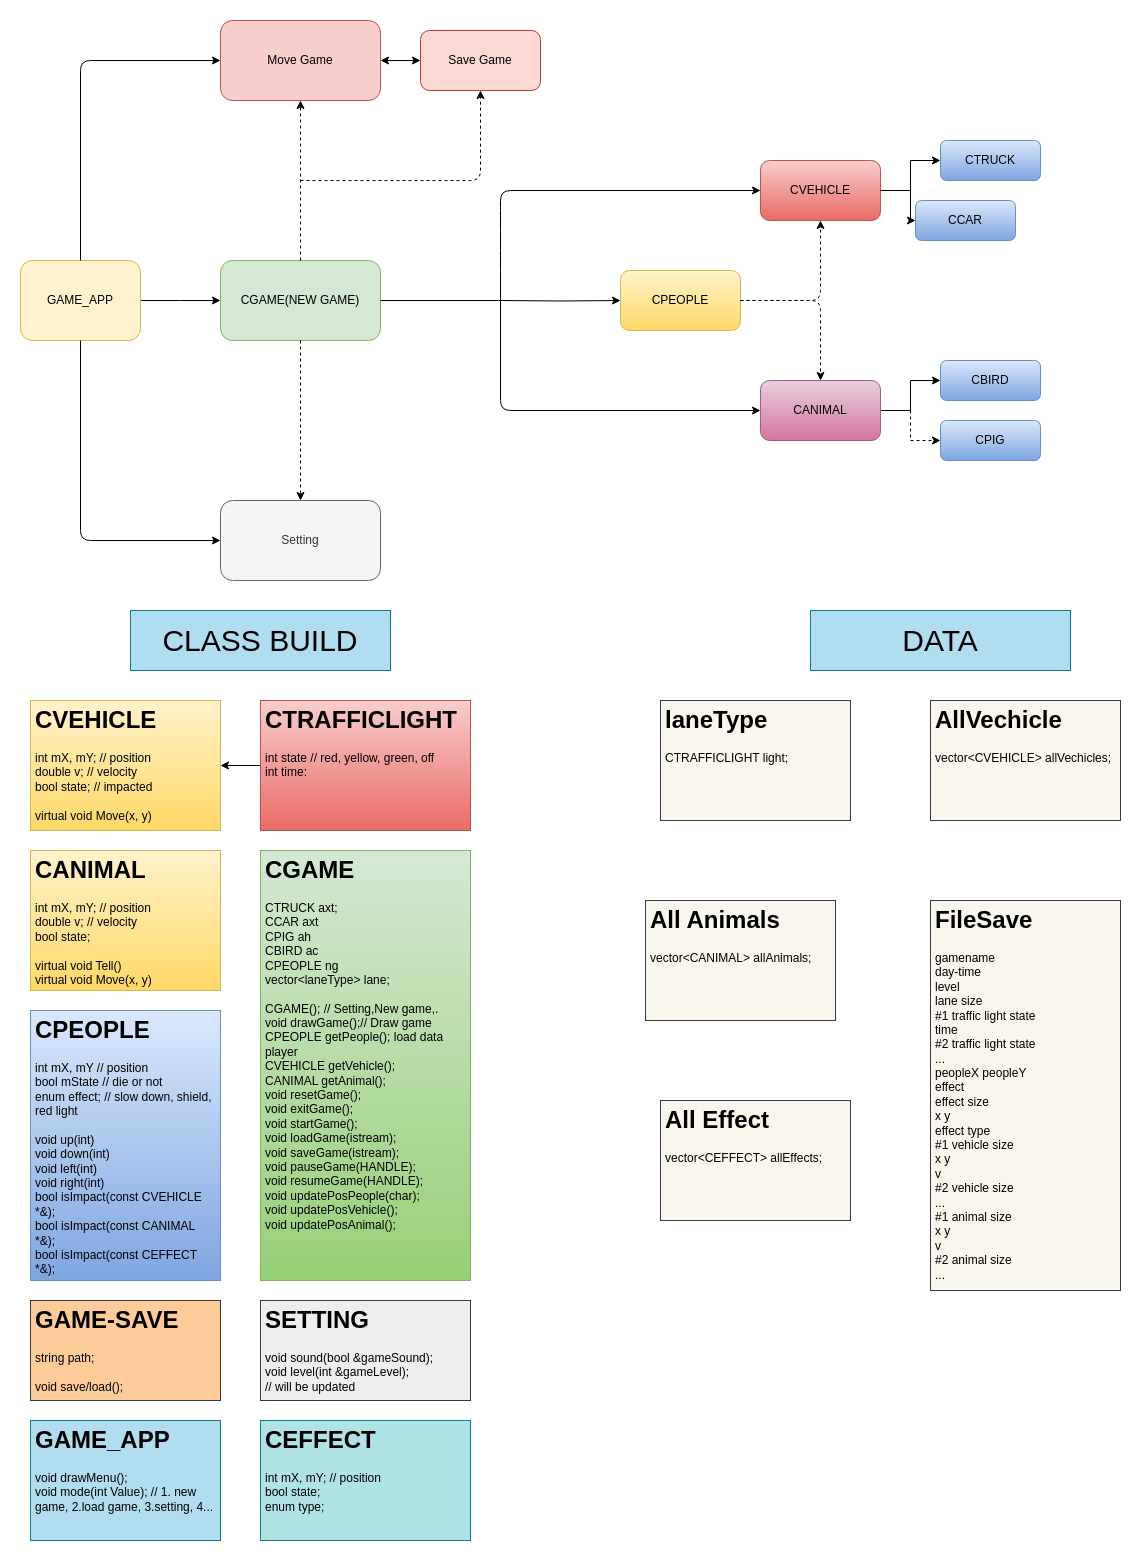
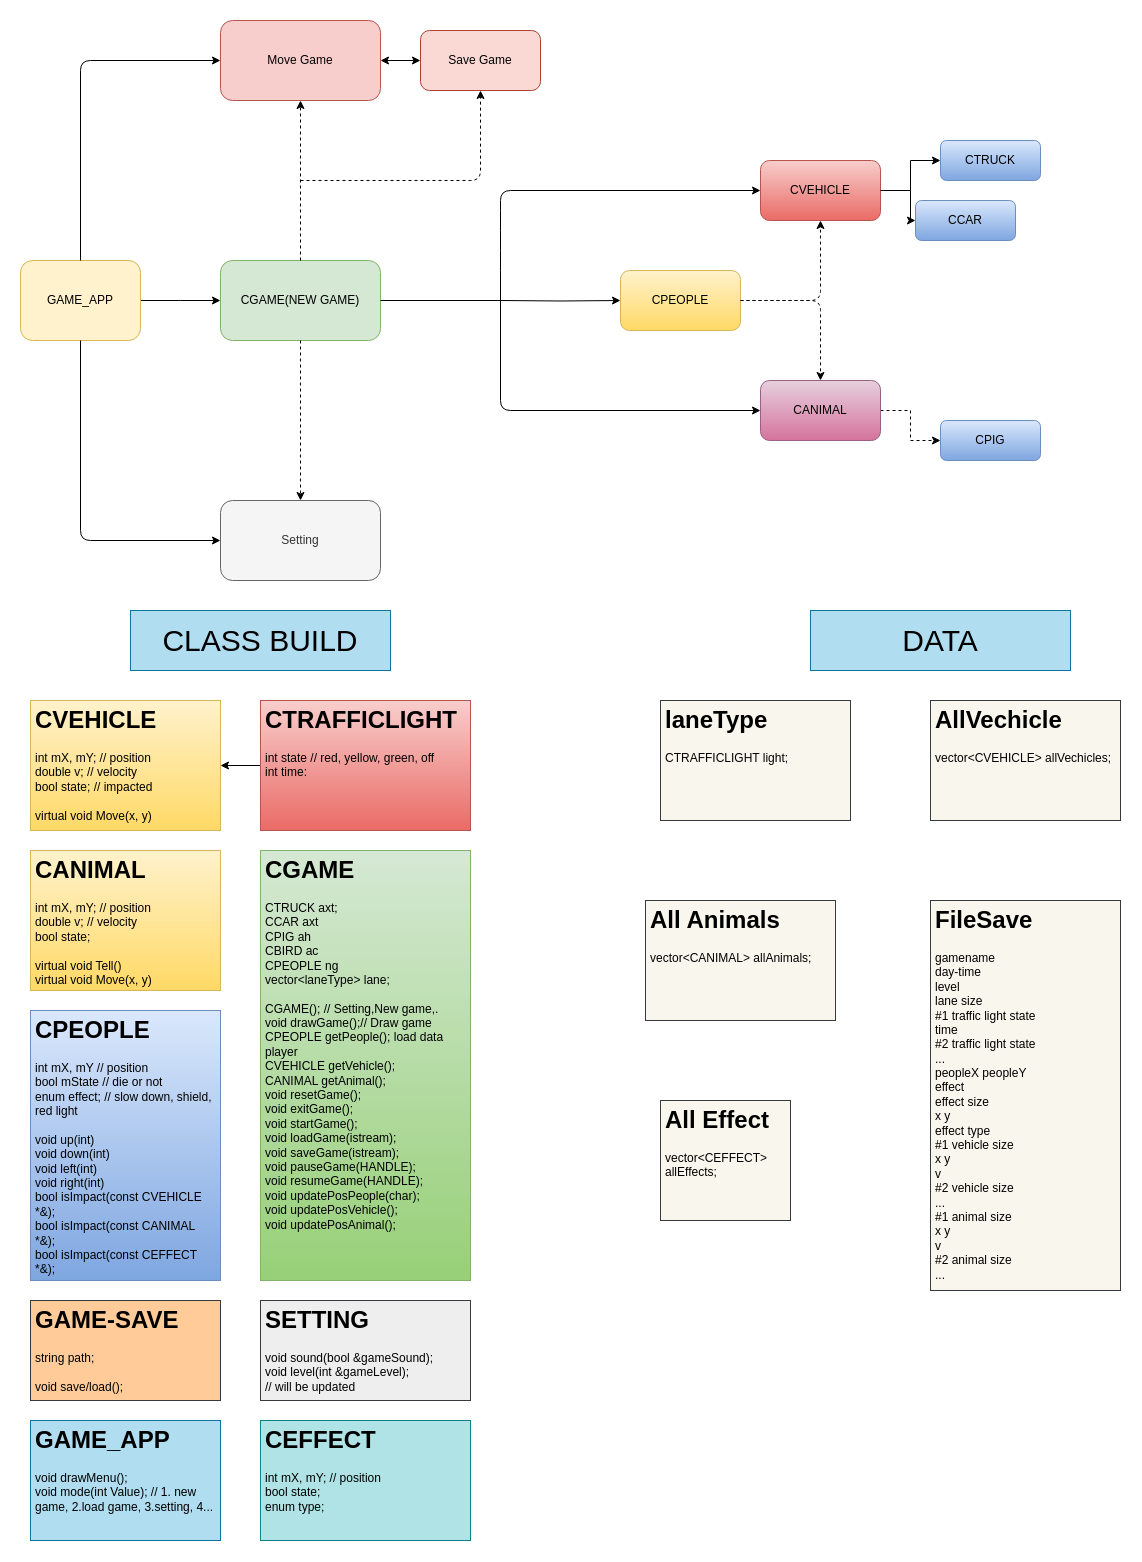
- <mxCell id="30" value="CBIRD" style="rounded=1;whiteSpace=wrap;html=1;gradientColor=#7ea6e0;fillColor=#dae8fc;strokeColor=#6c8ebf;" vertex="1" parent="1"><mxGeometry x="940" y="360" width="100" height="40" as="geometry" /></mxCell>
- <mxCell id="17" value="" style="edgeStyle=orthogonalEdgeStyle;rounded=0;orthogonalLoop=1;jettySize=auto;html=1;shadow=0;strokeWidth=1;exitX=1;exitY=0.5;exitDx=0;exitDy=0;" edge="1" parent="1" source="19" target="30"><mxGeometry relative="1" as="geometry"><mxPoint x="880" y="400" as="sourcePoint" /></mxGeometry></mxCell>
- <mxCell id="48" value="&lt;h1&gt;All Effect&lt;/h1&gt;&lt;div&gt;vector&amp;lt;CEFFECT&amp;gt; allEffects;&lt;/div&gt;" style="text;html=1;strokeColor=#36393d;fillColor=#f9f7ed;spacing=5;spacingTop=-20;whiteSpace=wrap;overflow=hidden;rounded=0;glass=0;" vertex="1" parent="1"><mxGeometry x="660" y="1100" width="190" height="120" as="geometry" /></mxCell>
+ <mxCell id="48" value="&lt;h1&gt;All Effect&lt;/h1&gt;&lt;div&gt;vector&amp;lt;CEFFECT&amp;gt; allEffects;&lt;/div&gt;" style="text;html=1;strokeColor=#36393d;fillColor=#f9f7ed;spacing=5;spacingTop=-20;whiteSpace=wrap;overflow=hidden;rounded=0;glass=0;" vertex="1" parent="1"><mxGeometry x="660" y="1100" width="130" height="120" as="geometry" /></mxCell>
